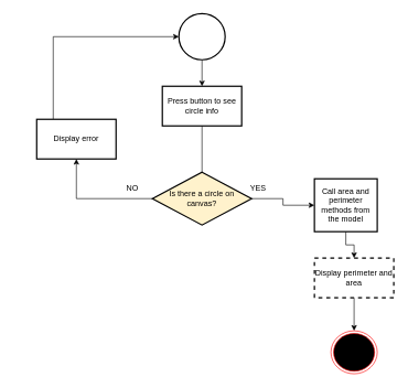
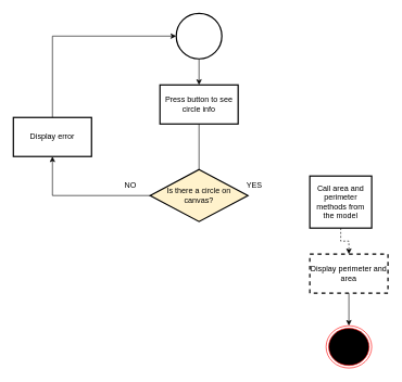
- <mxCell id="10" value="Display error" style="whiteSpace=wrap;html=1;strokeWidth=2;" parent="1" vertex="1"><mxGeometry x="55" y="180" width="120" height="60" as="geometry" /></mxCell>
+ <mxCell id="10" value="Display error" style="whiteSpace=wrap;html=1;strokeWidth=2;" parent="1" vertex="1"><mxGeometry x="20" y="180" width="120" height="60" as="geometry" /></mxCell>
- <mxCell id="7" value="" style="edgeStyle=orthogonalEdgeStyle;rounded=0;orthogonalLoop=1;jettySize=auto;html=1;" edge="1" parent="1" source="8" target="16"><mxGeometry relative="1" as="geometry" /></mxCell>
- <mxCell id="15" style="edgeStyle=orthogonalEdgeStyle;rounded=0;orthogonalLoop=1;jettySize=auto;html=1;entryX=0.5;entryY=0;entryDx=0;entryDy=0;" edge="1" parent="1" source="16" target="13"><mxGeometry relative="1" as="geometry" /></mxCell>
+ <mxCell id="15" style="edgeStyle=orthogonalEdgeStyle;rounded=0;orthogonalLoop=1;jettySize=auto;html=1;entryX=0.5;entryY=0;entryDx=0;entryDy=0;dashed=1;" edge="1" parent="1" source="16" target="13"><mxGeometry relative="1" as="geometry" /></mxCell>
